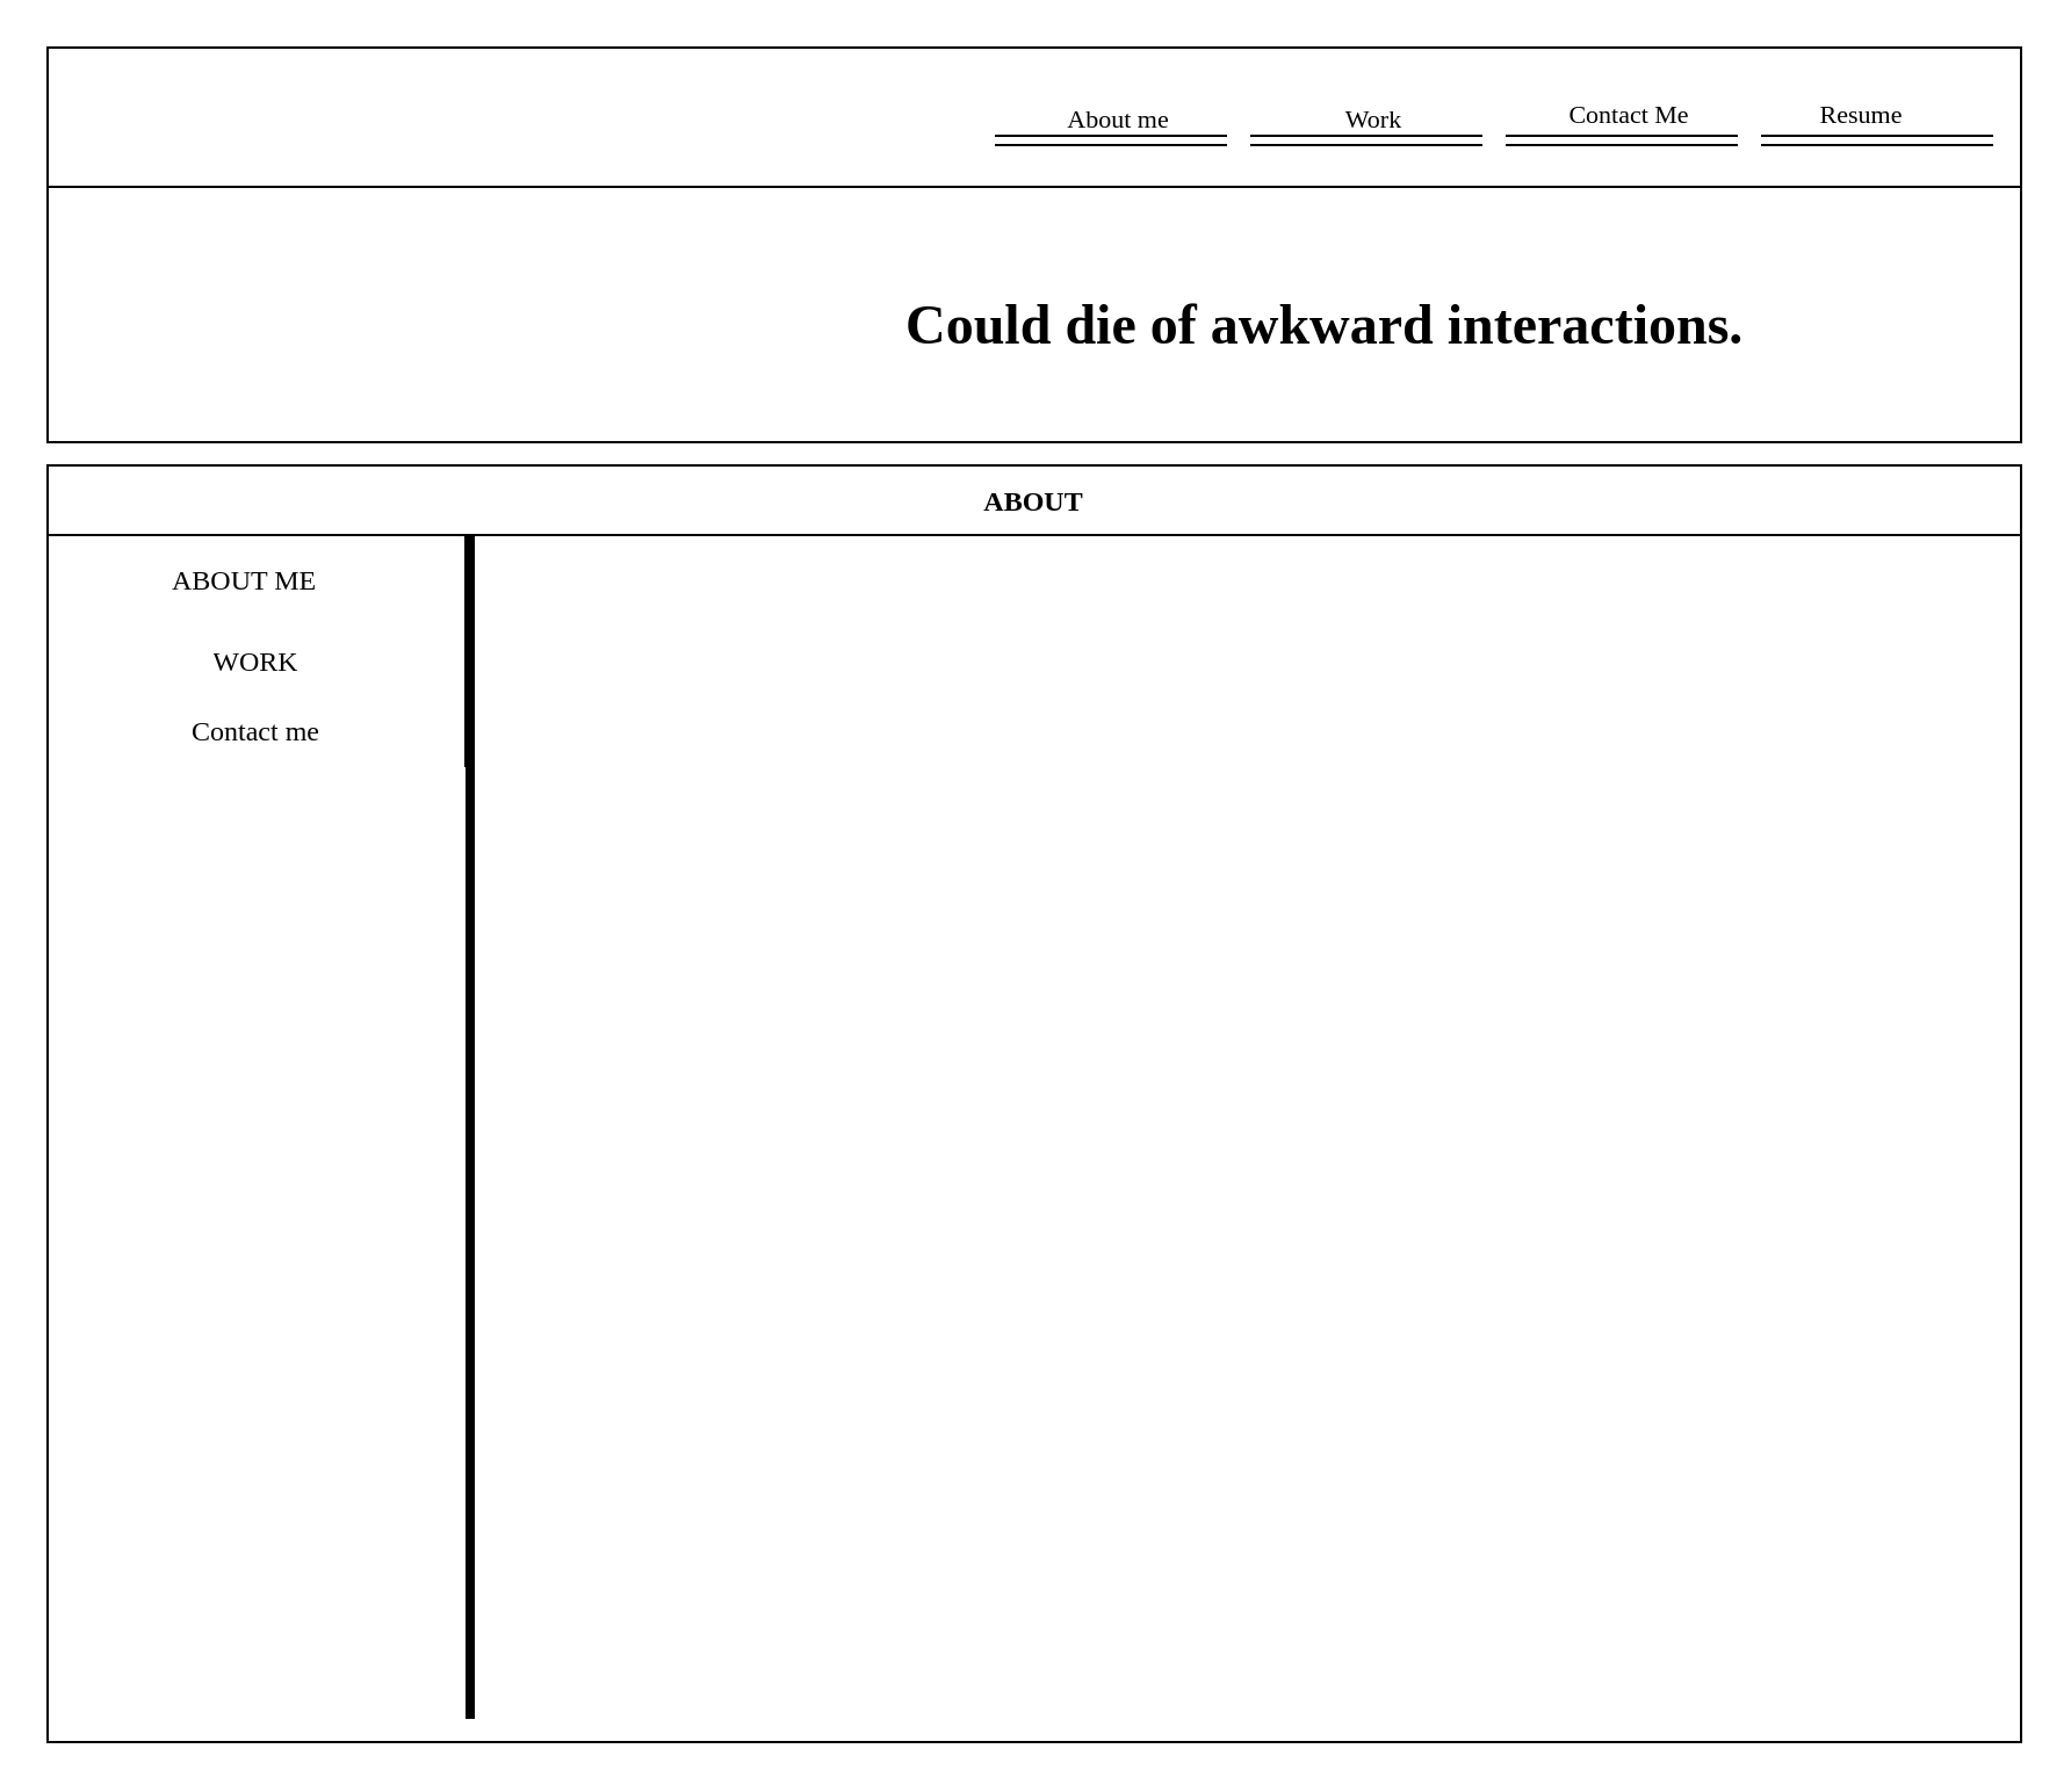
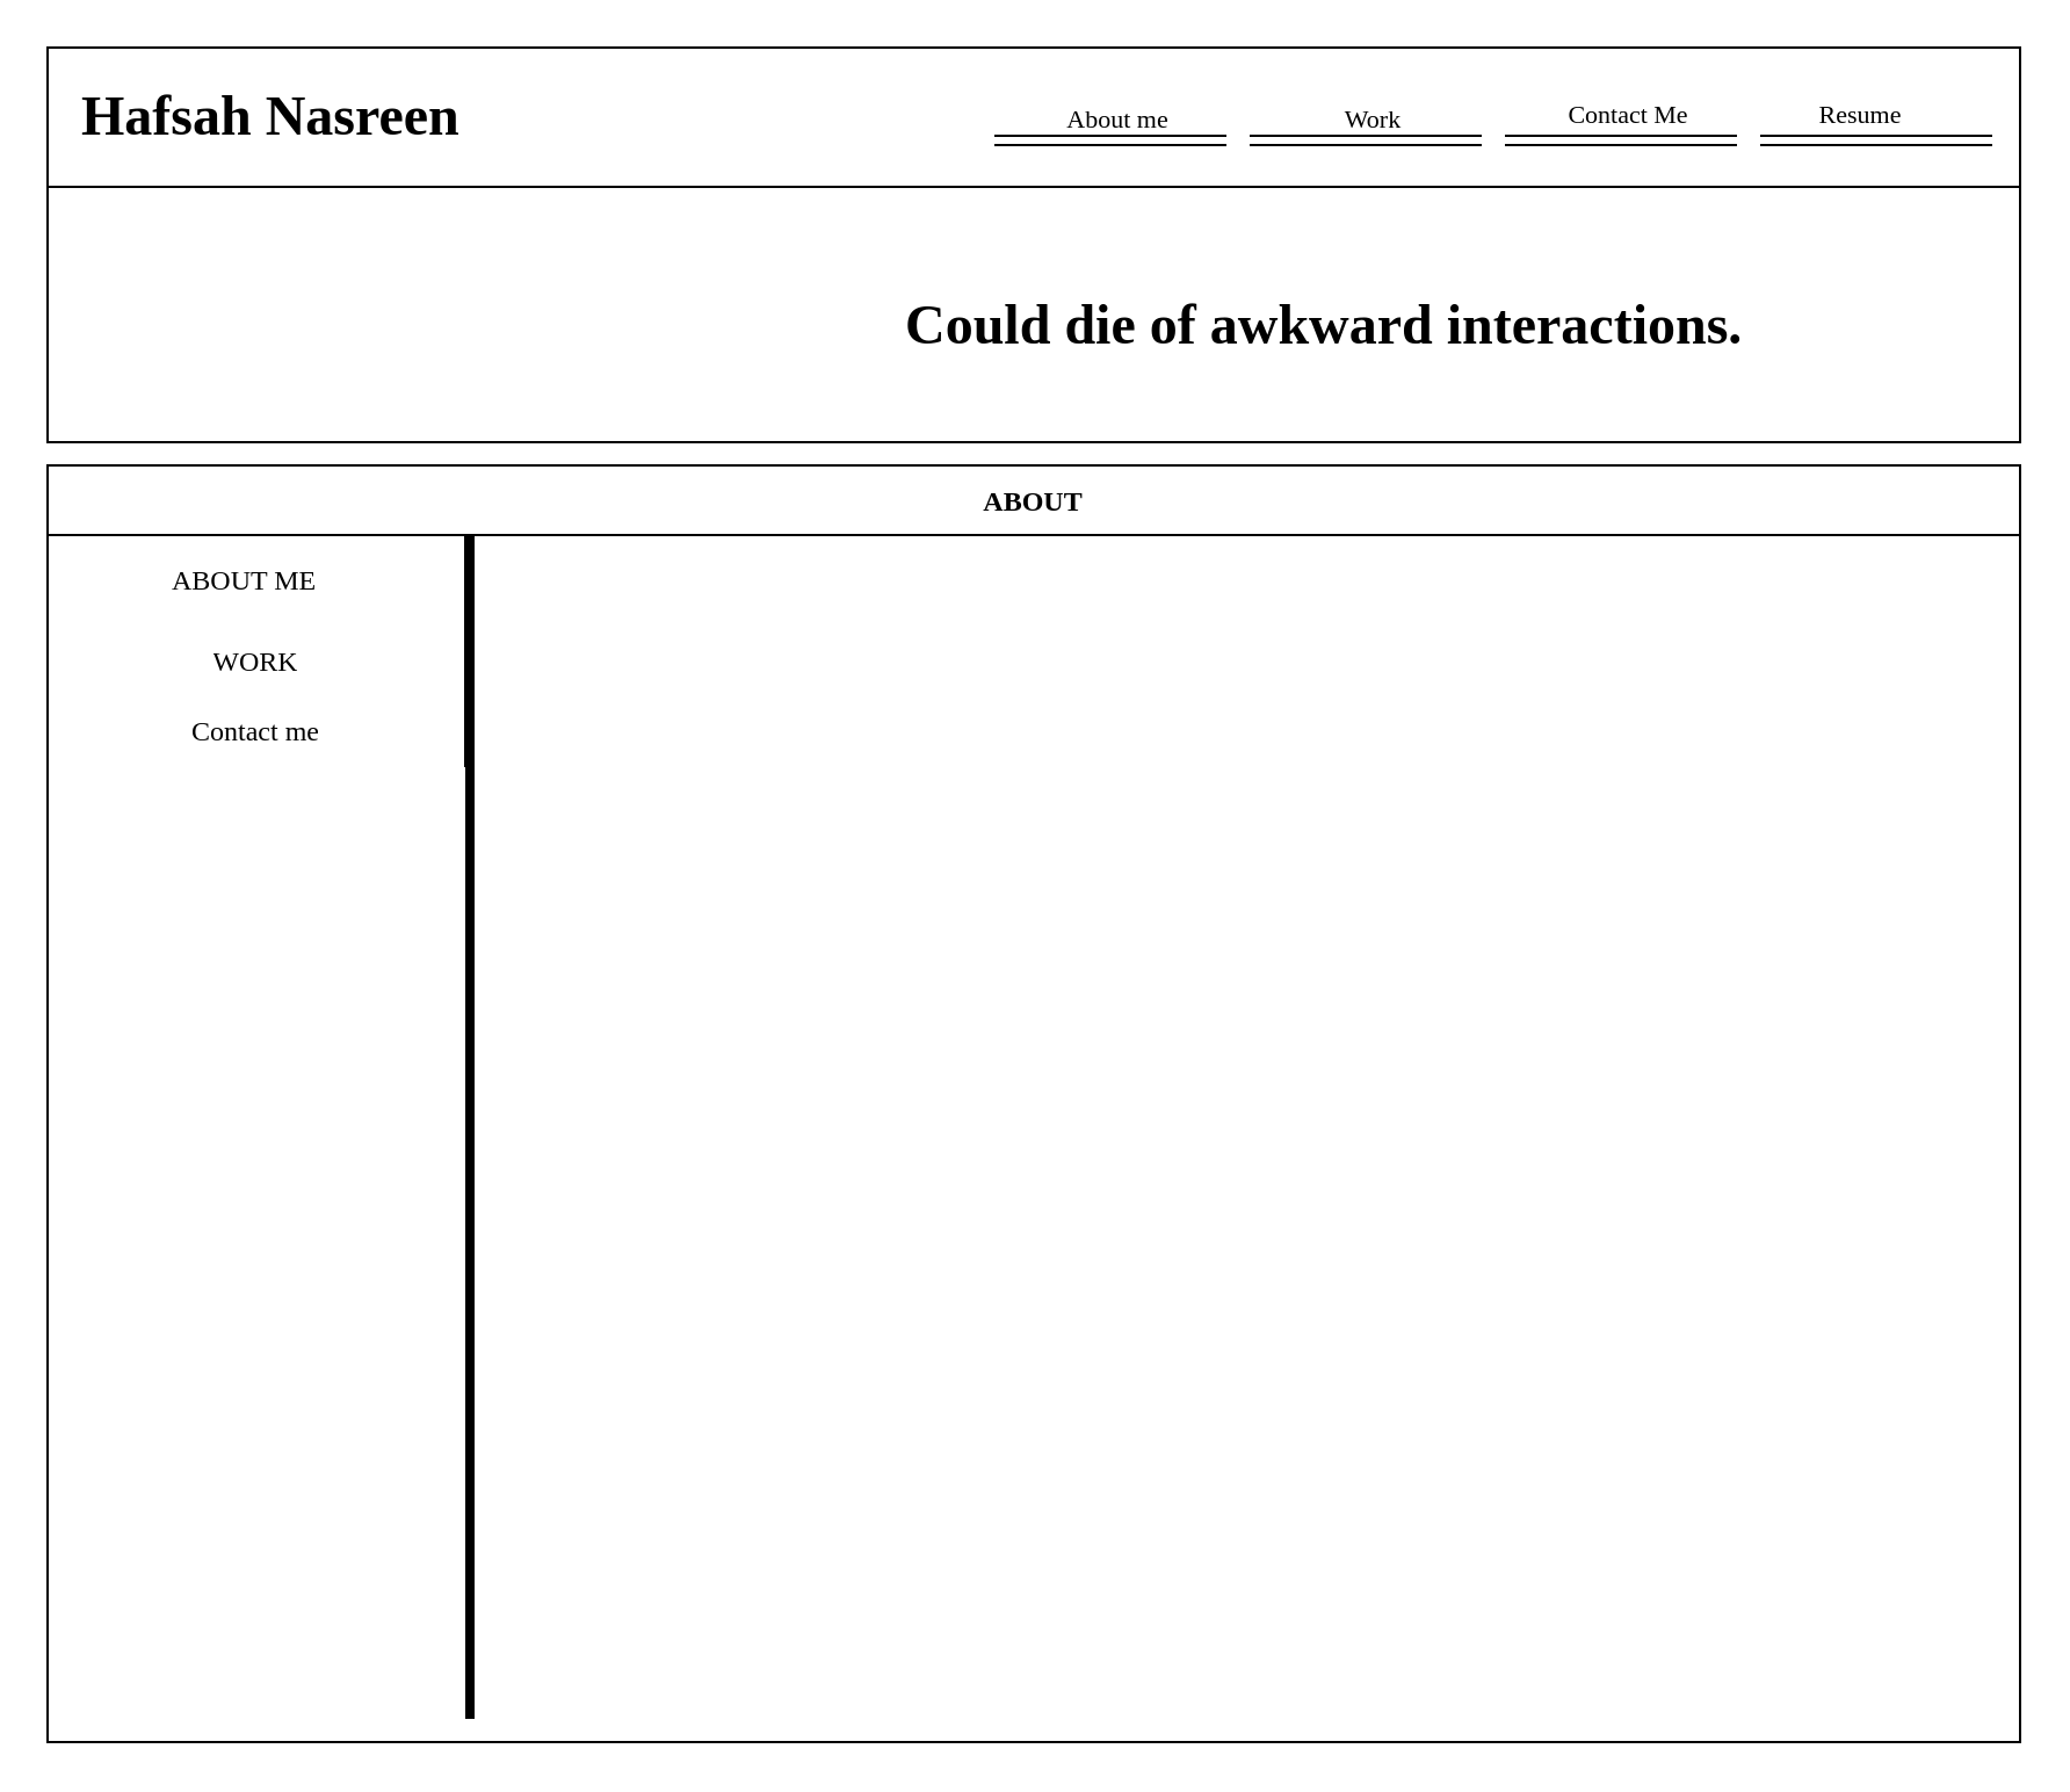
+ <mxCell id="9" value="&lt;h1&gt;Hafsah Nasreen&lt;/h1&gt;" style="text;html=1;strokeColor=none;fillColor=none;spacing=5;spacingTop=-20;whiteSpace=wrap;overflow=hidden;rounded=0;fontFamily=Tahoma;" vertex="1" parent="1"><mxGeometry x="30" y="30" width="240" height="50" as="geometry" /></mxCell>
